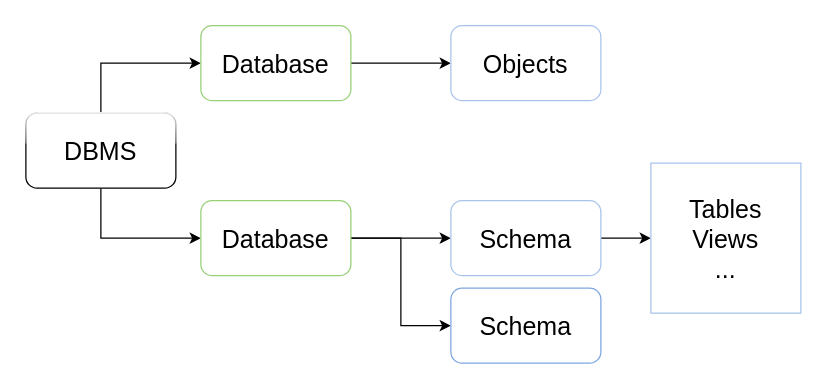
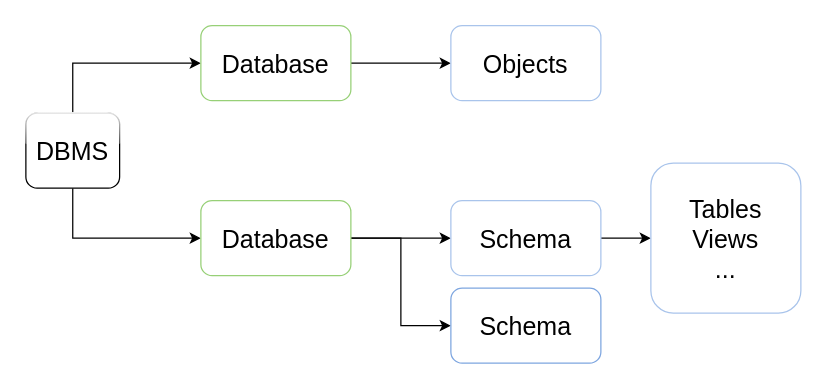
- <mxCell id="4" value="&lt;font style=&quot;font-size: 20px;&quot;&gt;DBMS&lt;/font&gt;" style="rounded=1;whiteSpace=wrap;html=1;glass=1;" vertex="1" parent="1"><mxGeometry x="20" y="90" width="120" height="60" as="geometry" /></mxCell>
+ <mxCell id="4" value="&lt;font style=&quot;font-size: 20px;&quot;&gt;DBMS&lt;/font&gt;" style="rounded=1;whiteSpace=wrap;html=1;glass=1;" vertex="1" parent="1"><mxGeometry x="20" y="90" width="75" height="60" as="geometry" /></mxCell>
- <mxCell id="14" value="&lt;font style=&quot;font-size: 20px;&quot;&gt;Tables&lt;/font&gt;&lt;div&gt;&lt;font style=&quot;font-size: 20px;&quot;&gt;Views&lt;/font&gt;&lt;/div&gt;&lt;div&gt;&lt;font style=&quot;font-size: 20px;&quot;&gt;...&lt;/font&gt;&lt;/div&gt;" style="whiteSpace=wrap;html=1;strokeColor=#A9C4EB;rounded=0;" vertex="1" parent="1"><mxGeometry x="520" y="130" width="120" height="120" as="geometry" /></mxCell>
+ <mxCell id="14" value="&lt;font style=&quot;font-size: 20px;&quot;&gt;Tables&lt;/font&gt;&lt;div&gt;&lt;font style=&quot;font-size: 20px;&quot;&gt;Views&lt;/font&gt;&lt;/div&gt;&lt;div&gt;&lt;font style=&quot;font-size: 20px;&quot;&gt;...&lt;/font&gt;&lt;/div&gt;" style="whiteSpace=wrap;html=1;strokeColor=#A9C4EB;rounded=1;" vertex="1" parent="1"><mxGeometry x="520" y="130" width="120" height="120" as="geometry" /></mxCell>
